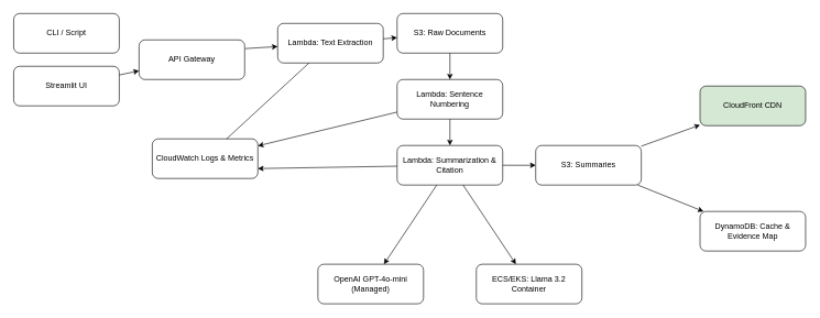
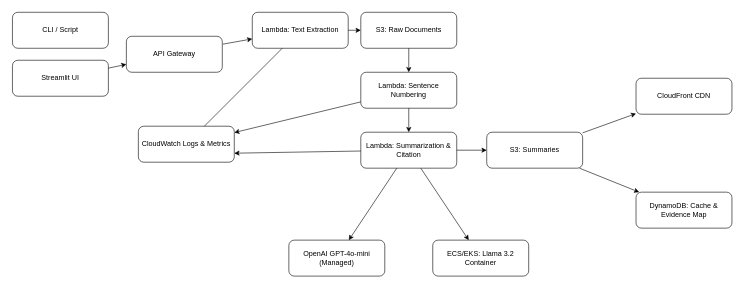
- <mxCell id="5" value="Lambda: Text Extraction" style="rounded=1;whiteSpace=wrap;html=1;" parent="1" vertex="1"><mxGeometry x="420" y="35" width="160" height="60" as="geometry" /></mxCell>
+ <mxCell id="5" value="Lambda: Text Extraction" style="rounded=1;whiteSpace=wrap;html=1;" parent="1" vertex="1"><mxGeometry x="420" y="20" width="160" height="60" as="geometry" /></mxCell>
- <mxCell id="12" value="CloudFront CDN" style="rounded=1;whiteSpace=wrap;html=1;fillColor=#d5e8d4;" parent="1" vertex="1"><mxGeometry x="1060" y="130" width="160" height="60" as="geometry" /></mxCell>
+ <mxCell id="12" value="CloudFront CDN" style="rounded=1;whiteSpace=wrap;html=1;" parent="1" vertex="1"><mxGeometry x="1060" y="130" width="160" height="60" as="geometry" /></mxCell>
